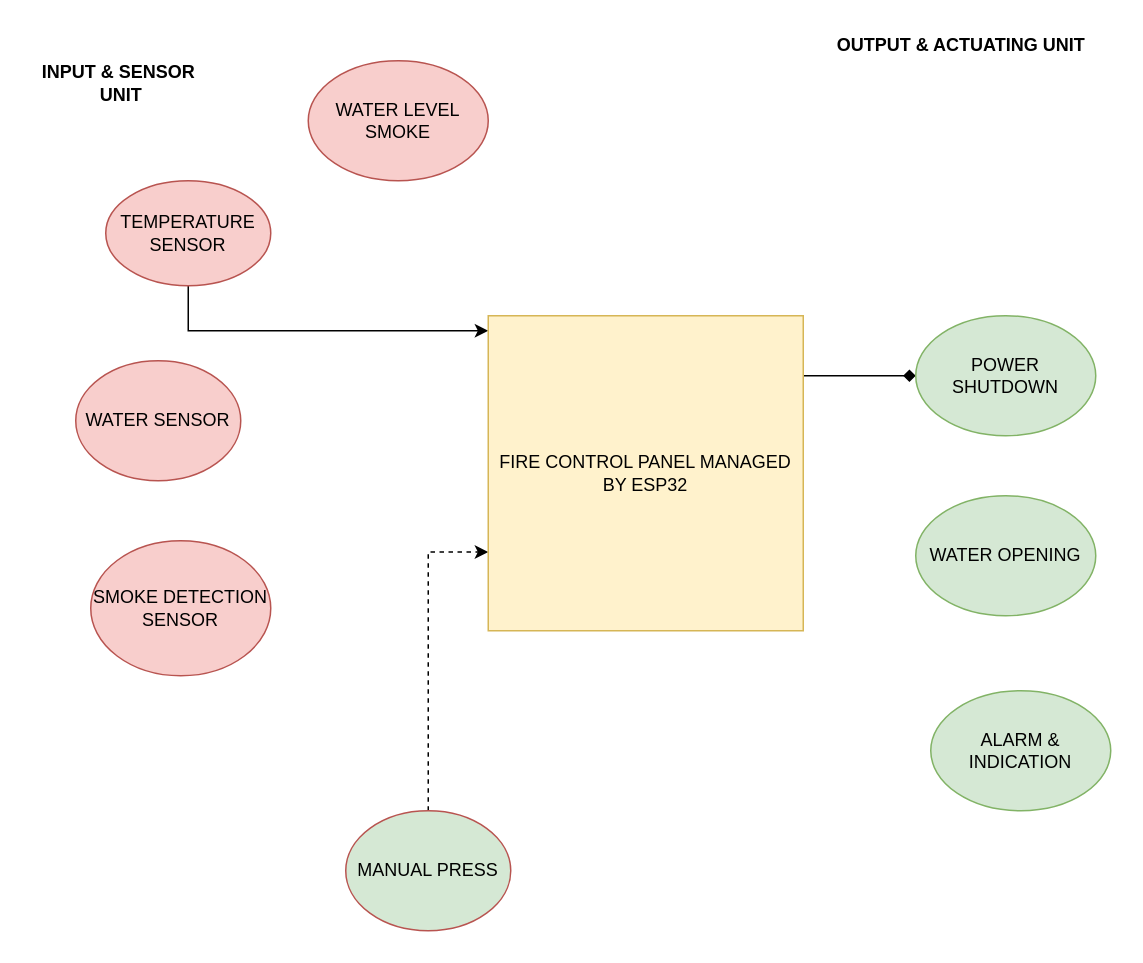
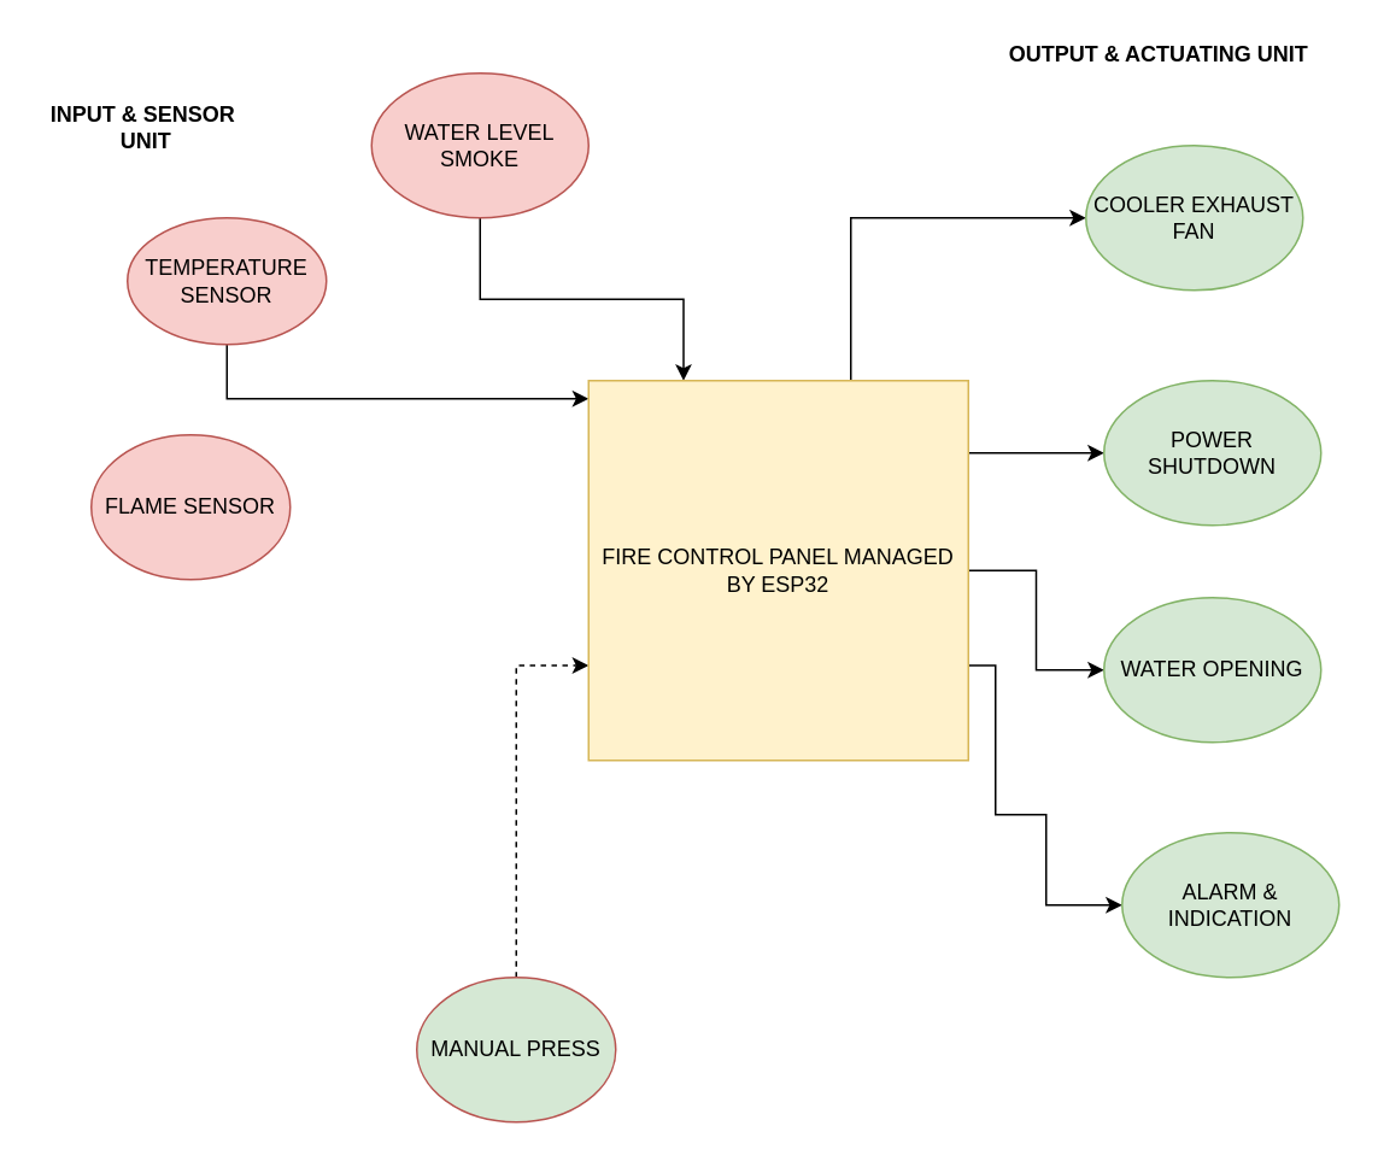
- <mxCell id="19" value="INPUT &amp;amp; SENSOR&amp;nbsp;&lt;br&gt;UNIT" style="text;html=1;align=center;verticalAlign=middle;resizable=0;points=[];autosize=1;fontStyle=1" vertex="1" parent="1"><mxGeometry x="20" y="40" width="120" height="30" as="geometry" /></mxCell>
+ <mxCell id="19" value="INPUT &amp;amp; SENSOR&amp;nbsp;&lt;br&gt;UNIT" style="text;html=1;align=center;verticalAlign=middle;resizable=0;points=[];autosize=1;fontStyle=1" vertex="1" parent="1"><mxGeometry x="20" y="55" width="120" height="30" as="geometry" /></mxCell>
+ <mxCell id="10" style="edgeStyle=orthogonalEdgeStyle;rounded=0;orthogonalLoop=1;jettySize=auto;html=1;entryX=0;entryY=0.5;entryDx=0;entryDy=0;" edge="1" parent="1" source="14" target="15"><mxGeometry relative="1" as="geometry"><Array as="points"><mxPoint x="470" y="120" /></Array></mxGeometry></mxCell>
+ <mxCell id="15" value="COOLER EXHAUST FAN" style="ellipse;whiteSpace=wrap;html=1;fillColor=#d5e8d4;strokeColor=#82b366;" vertex="1" parent="1"><mxGeometry x="600" y="80" width="120" height="80" as="geometry" /></mxCell>
+ <mxCell id="2" style="edgeStyle=orthogonalEdgeStyle;rounded=0;orthogonalLoop=1;jettySize=auto;html=1;entryX=0.25;entryY=0;entryDx=0;entryDy=0;" edge="1" parent="1" source="3" target="14"><mxGeometry relative="1" as="geometry" /></mxCell>
- <mxCell id="11" style="edgeStyle=orthogonalEdgeStyle;rounded=0;orthogonalLoop=1;jettySize=auto;html=1;entryX=0;entryY=0.5;entryDx=0;entryDy=0;endArrow=diamond;" edge="1" parent="1" source="14" target="16"><mxGeometry relative="1" as="geometry"><Array as="points"><mxPoint x="520" y="250" /><mxPoint x="520" y="250" /></Array></mxGeometry></mxCell>
+ <mxCell id="11" style="edgeStyle=orthogonalEdgeStyle;rounded=0;orthogonalLoop=1;jettySize=auto;html=1;entryX=0;entryY=0.5;entryDx=0;entryDy=0;" edge="1" parent="1" source="14" target="16"><mxGeometry relative="1" as="geometry"><Array as="points"><mxPoint x="520" y="250" /><mxPoint x="520" y="250" /></Array></mxGeometry></mxCell>
- <mxCell id="4" value="WATER SENSOR" style="ellipse;whiteSpace=wrap;html=1;fillColor=#f8cecc;strokeColor=#b85450;" vertex="1" parent="1"><mxGeometry x="50" y="240" width="110" height="80" as="geometry" /></mxCell>
+ <mxCell id="4" value="FLAME SENSOR" style="ellipse;whiteSpace=wrap;html=1;fillColor=#f8cecc;strokeColor=#b85450;" vertex="1" parent="1"><mxGeometry x="50" y="240" width="110" height="80" as="geometry" /></mxCell>
+ <mxCell id="12" style="edgeStyle=orthogonalEdgeStyle;rounded=0;orthogonalLoop=1;jettySize=auto;html=1;entryX=0;entryY=0.5;entryDx=0;entryDy=0;" edge="1" parent="1" source="14" target="17"><mxGeometry relative="1" as="geometry" /></mxCell>
- <mxCell id="7" value="SMOKE DETECTION SENSOR" style="ellipse;whiteSpace=wrap;html=1;fillColor=#f8cecc;strokeColor=#b85450;" vertex="1" parent="1"><mxGeometry x="60" y="360" width="120" height="90" as="geometry" /></mxCell>
+ <mxCell id="13" style="edgeStyle=orthogonalEdgeStyle;rounded=0;orthogonalLoop=1;jettySize=auto;html=1;exitX=1;exitY=0.75;exitDx=0;exitDy=0;entryX=0;entryY=0.5;entryDx=0;entryDy=0;" edge="1" parent="1" source="14" target="18"><mxGeometry relative="1" as="geometry"><Array as="points"><mxPoint x="550" y="368" /><mxPoint x="550" y="450" /><mxPoint x="578" y="450" /><mxPoint x="578" y="500" /></Array></mxGeometry></mxCell>
